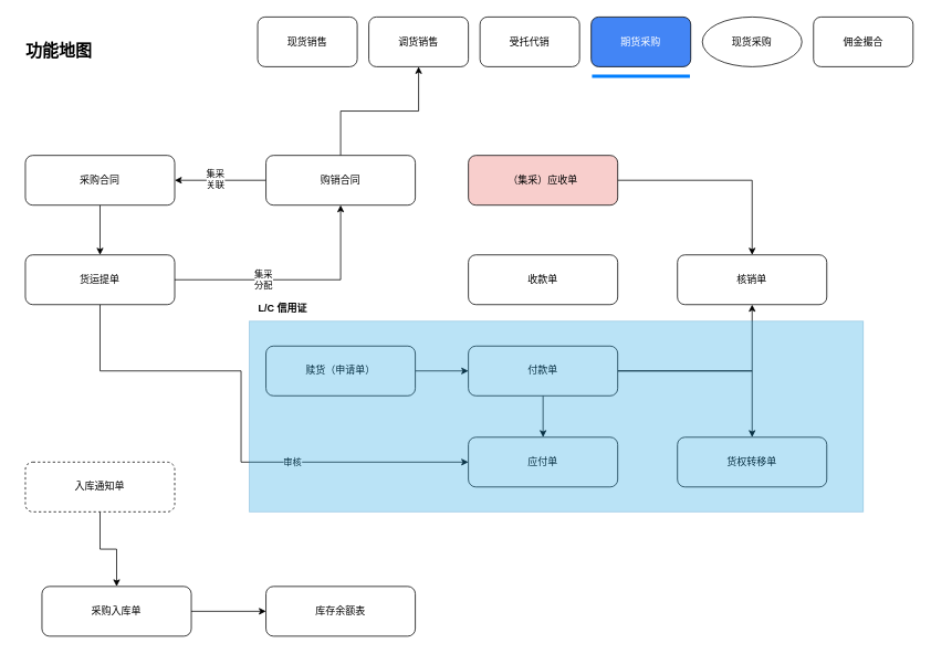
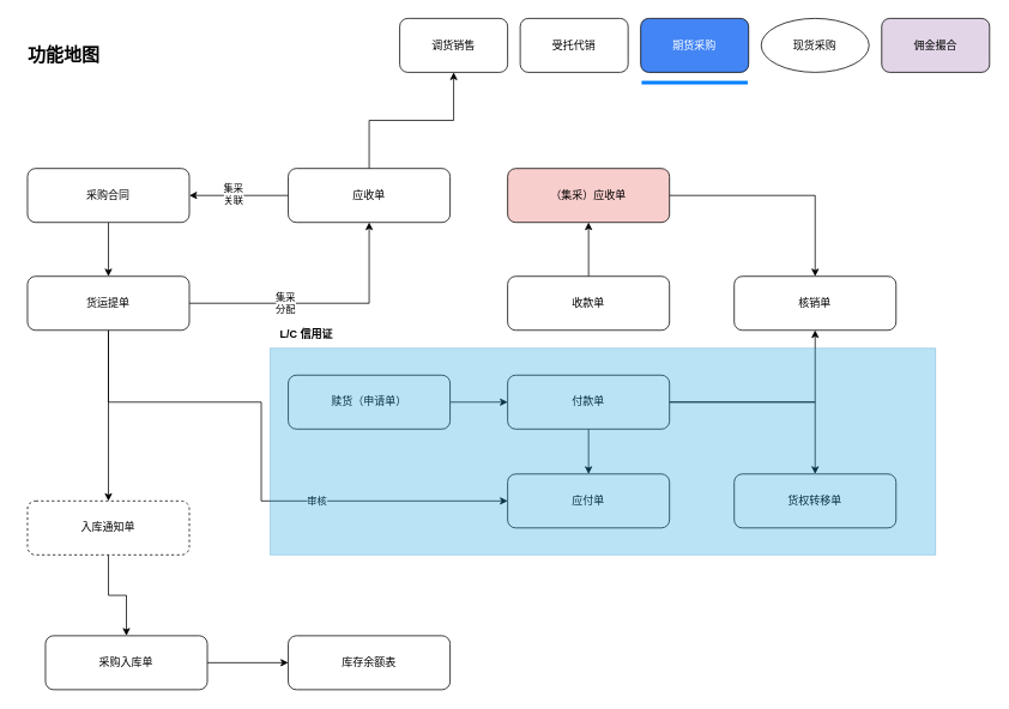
- <mxCell id="3" value="现货销售" style="rounded=1;whiteSpace=wrap;html=1;" parent="1" vertex="1"><mxGeometry x="310" y="20" width="120" height="60" as="geometry" /></mxCell>
- <mxCell id="8" value="佣金撮合" style="rounded=1;whiteSpace=wrap;html=1;" parent="1" vertex="1"><mxGeometry x="980" y="20" width="120" height="60" as="geometry" /></mxCell>
+ <mxCell id="8" value="佣金撮合" style="rounded=1;whiteSpace=wrap;html=1;fillColor=#e1d5e7;" parent="1" vertex="1"><mxGeometry x="980" y="20" width="120" height="60" as="geometry" /></mxCell>
- <mxCell id="15" value="购销合同" style="rounded=1;whiteSpace=wrap;html=1;" parent="1" vertex="1"><mxGeometry x="320" y="187" width="180" height="60" as="geometry" /></mxCell>
+ <mxCell id="15" value="应收单" style="rounded=1;whiteSpace=wrap;html=1;" parent="1" vertex="1"><mxGeometry x="320" y="187" width="180" height="60" as="geometry" /></mxCell>
+ <mxCell id="33" value="" style="edgeStyle=orthogonalEdgeStyle;rounded=0;orthogonalLoop=1;jettySize=auto;html=1;" parent="1" source="34" target="17" edge="1"><mxGeometry relative="1" as="geometry" /></mxCell>
+ <mxCell id="23" style="edgeStyle=orthogonalEdgeStyle;rounded=0;orthogonalLoop=1;jettySize=auto;html=1;" parent="1" source="24" target="27" edge="1"><mxGeometry relative="1" as="geometry" /></mxCell>
